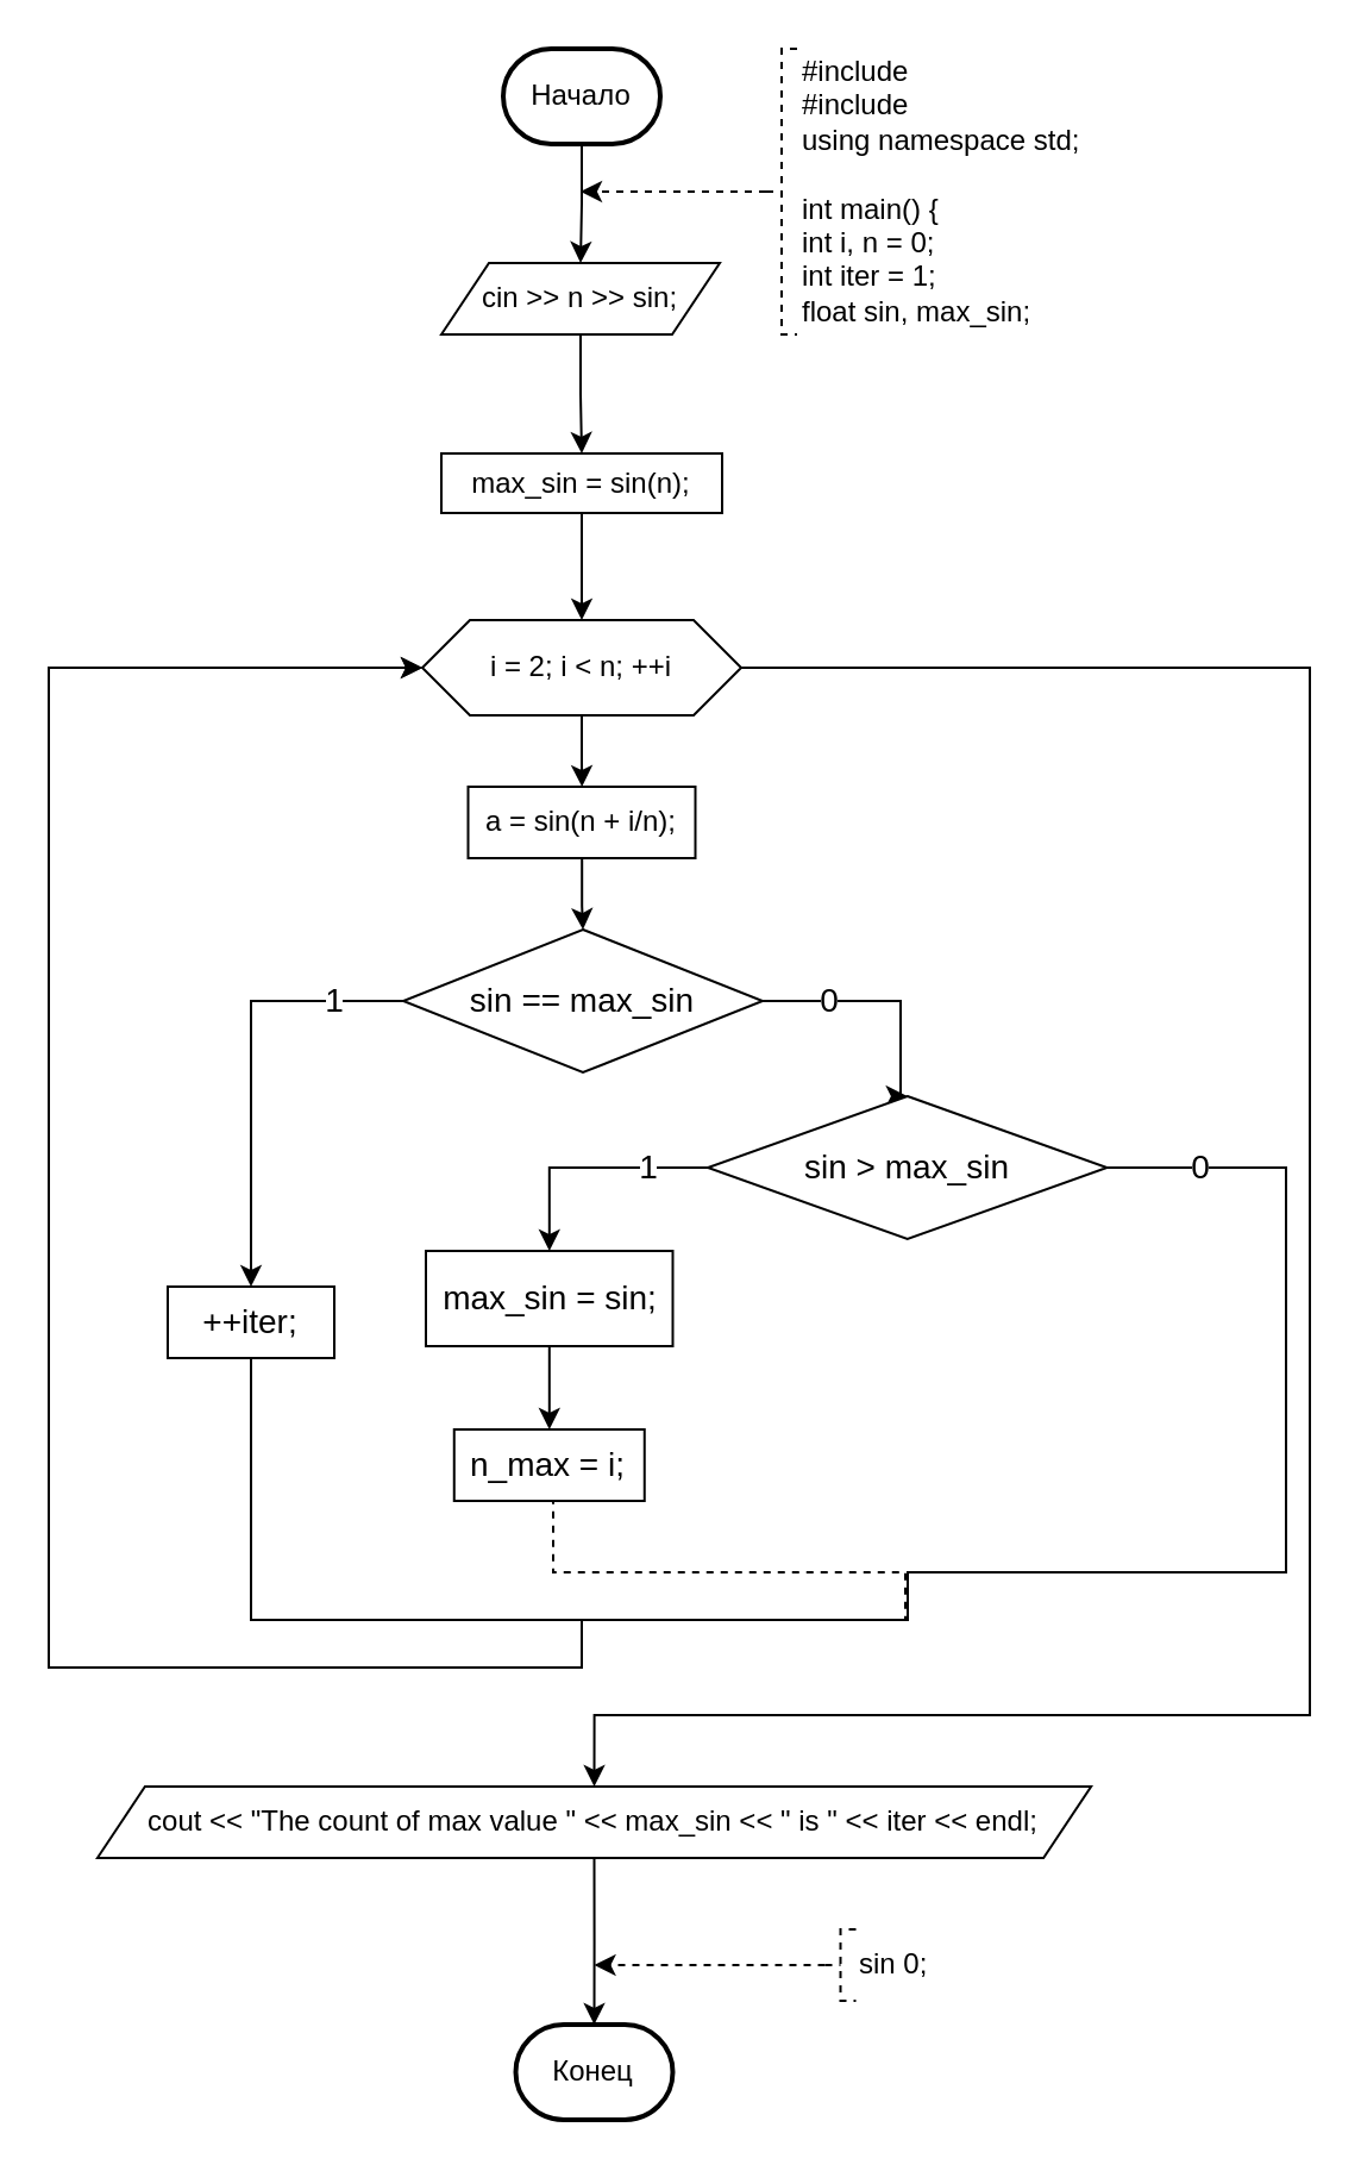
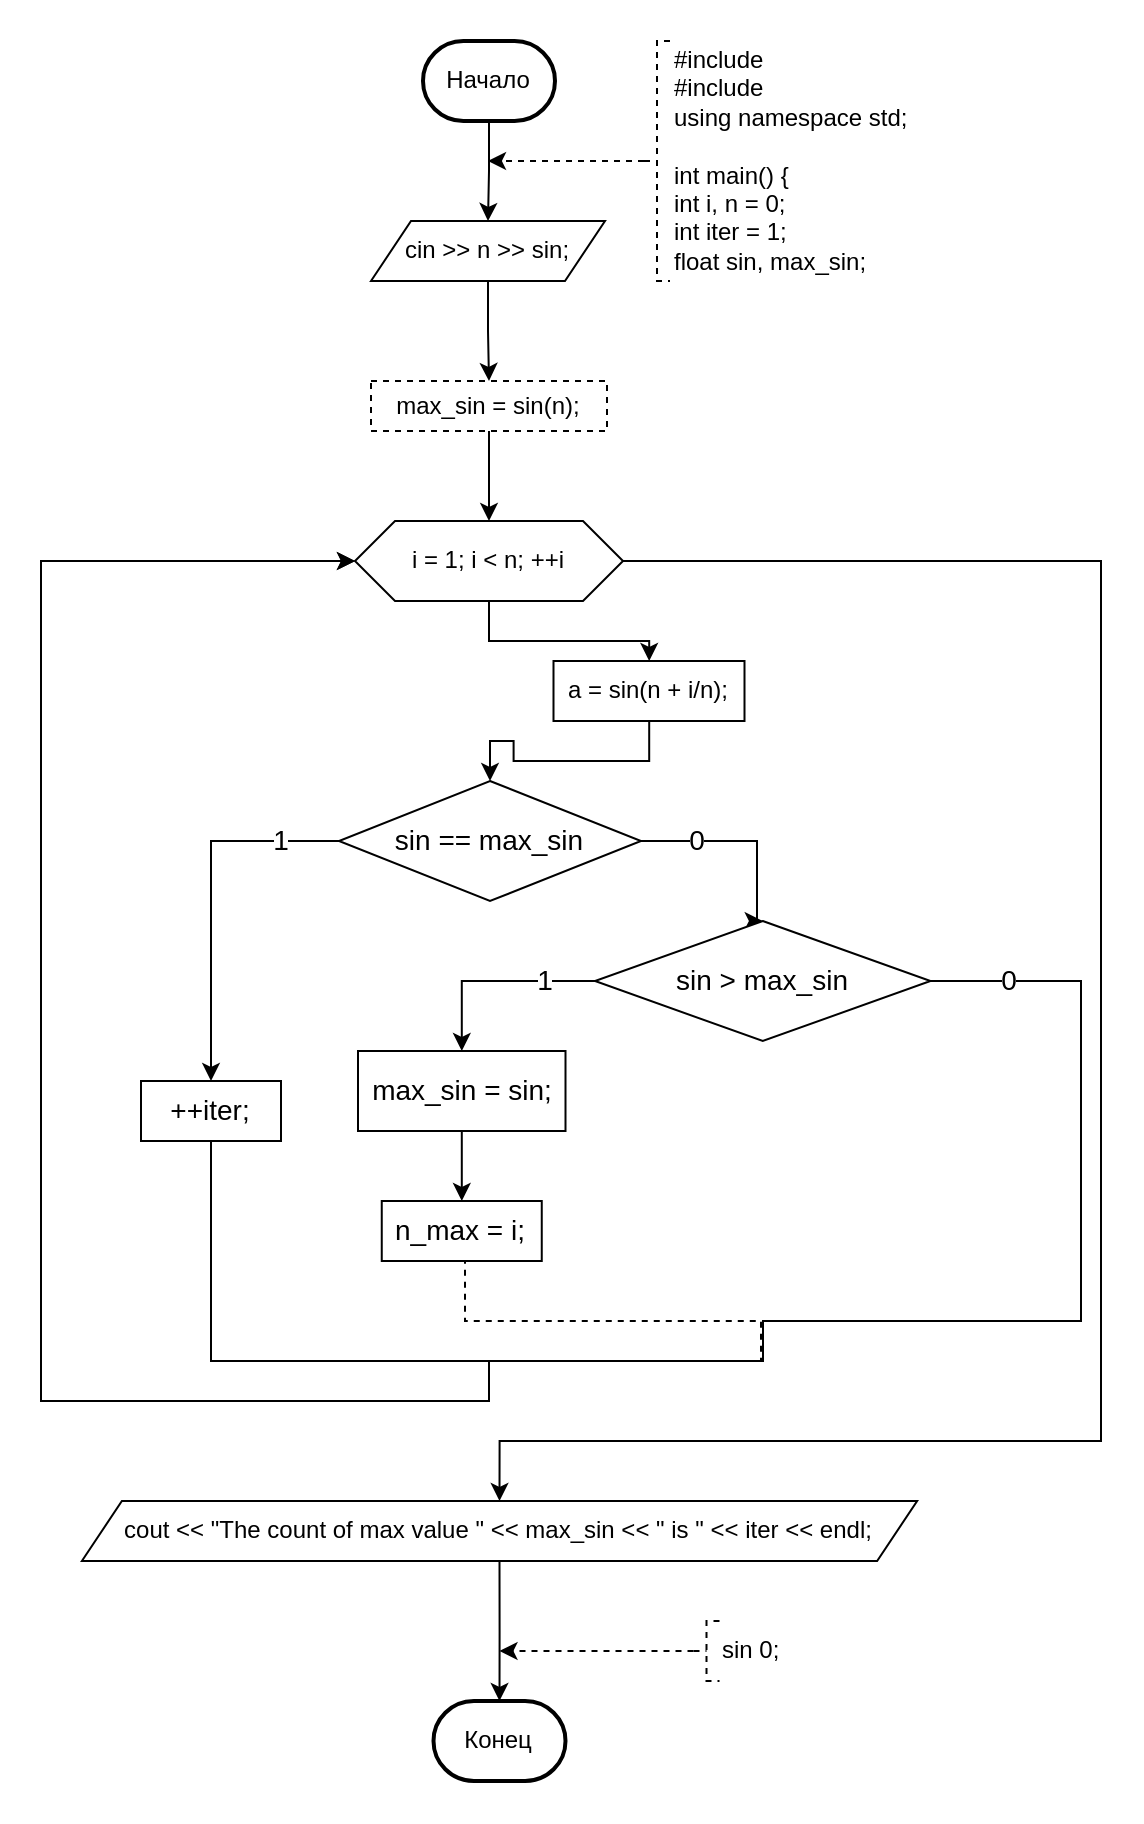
- <mxCell id="9" value="max_sin = sin(n);" style="rounded=0;whiteSpace=wrap;html=1;" vertex="1" parent="1"><mxGeometry x="185" y="190" width="118" height="25" as="geometry" /></mxCell>
+ <mxCell id="9" value="max_sin = sin(n);" style="rounded=0;whiteSpace=wrap;html=1;dashed=1;" vertex="1" parent="1"><mxGeometry x="185" y="190" width="118" height="25" as="geometry" /></mxCell>
- <mxCell id="12" value="i = 2; i &lt; n; ++i" style="shape=hexagon;perimeter=hexagonPerimeter2;whiteSpace=wrap;html=1;fixedSize=1;" vertex="1" parent="1"><mxGeometry x="177" y="260" width="134" height="40" as="geometry" /></mxCell>
+ <mxCell id="12" value="i = 1; i &lt; n; ++i" style="shape=hexagon;perimeter=hexagonPerimeter2;whiteSpace=wrap;html=1;fixedSize=1;" vertex="1" parent="1"><mxGeometry x="177" y="260" width="134" height="40" as="geometry" /></mxCell>
- <mxCell id="14" value="a = sin(n + i/n);" style="whiteSpace=wrap;html=1;" vertex="1" parent="1"><mxGeometry x="196.25" y="330" width="95.5" height="30" as="geometry" /></mxCell>
+ <mxCell id="14" value="a = sin(n + i/n);" style="whiteSpace=wrap;html=1;" vertex="1" parent="1"><mxGeometry x="276.25" y="330" width="95.5" height="30" as="geometry" /></mxCell>
